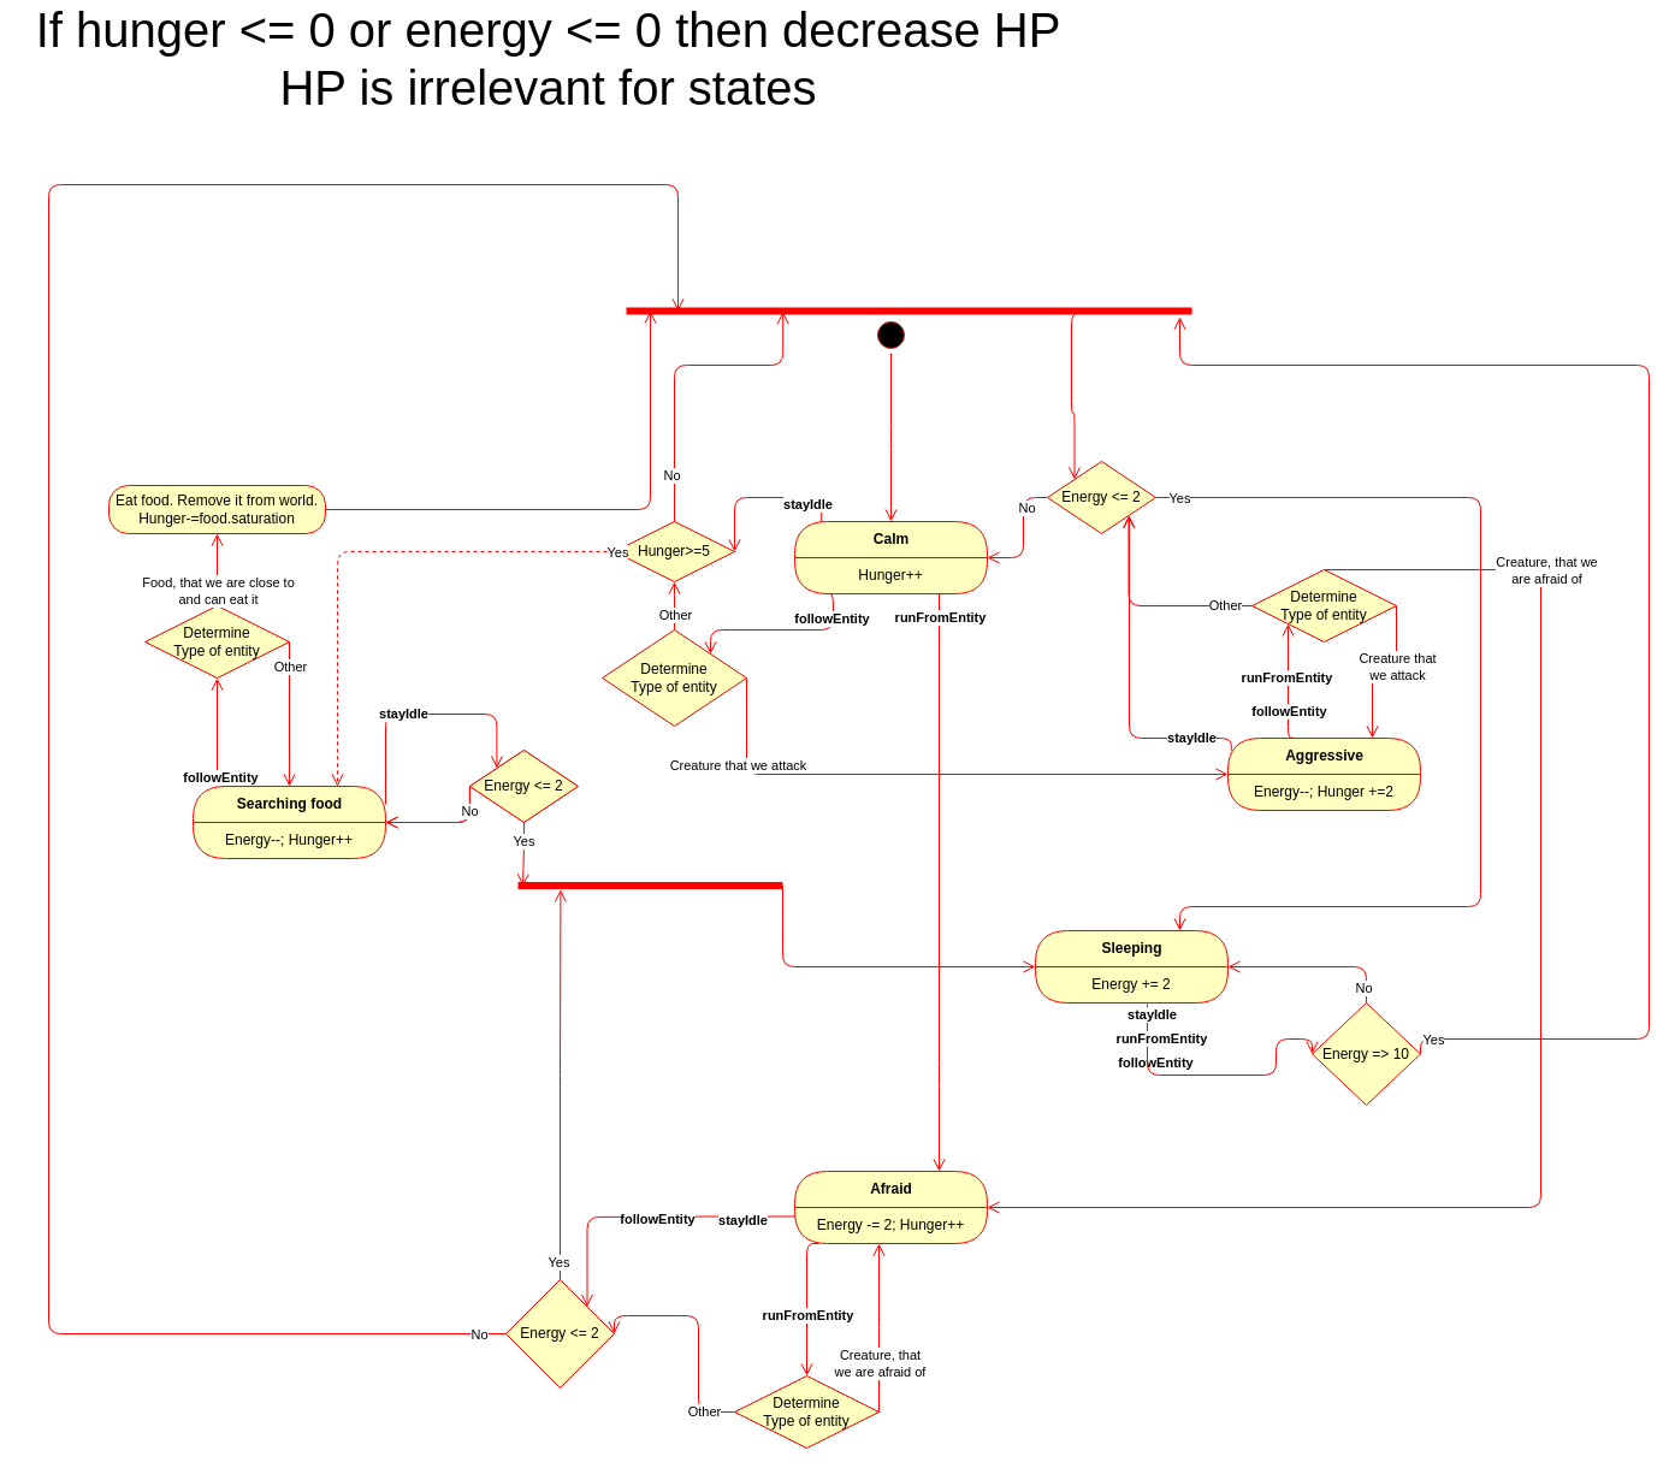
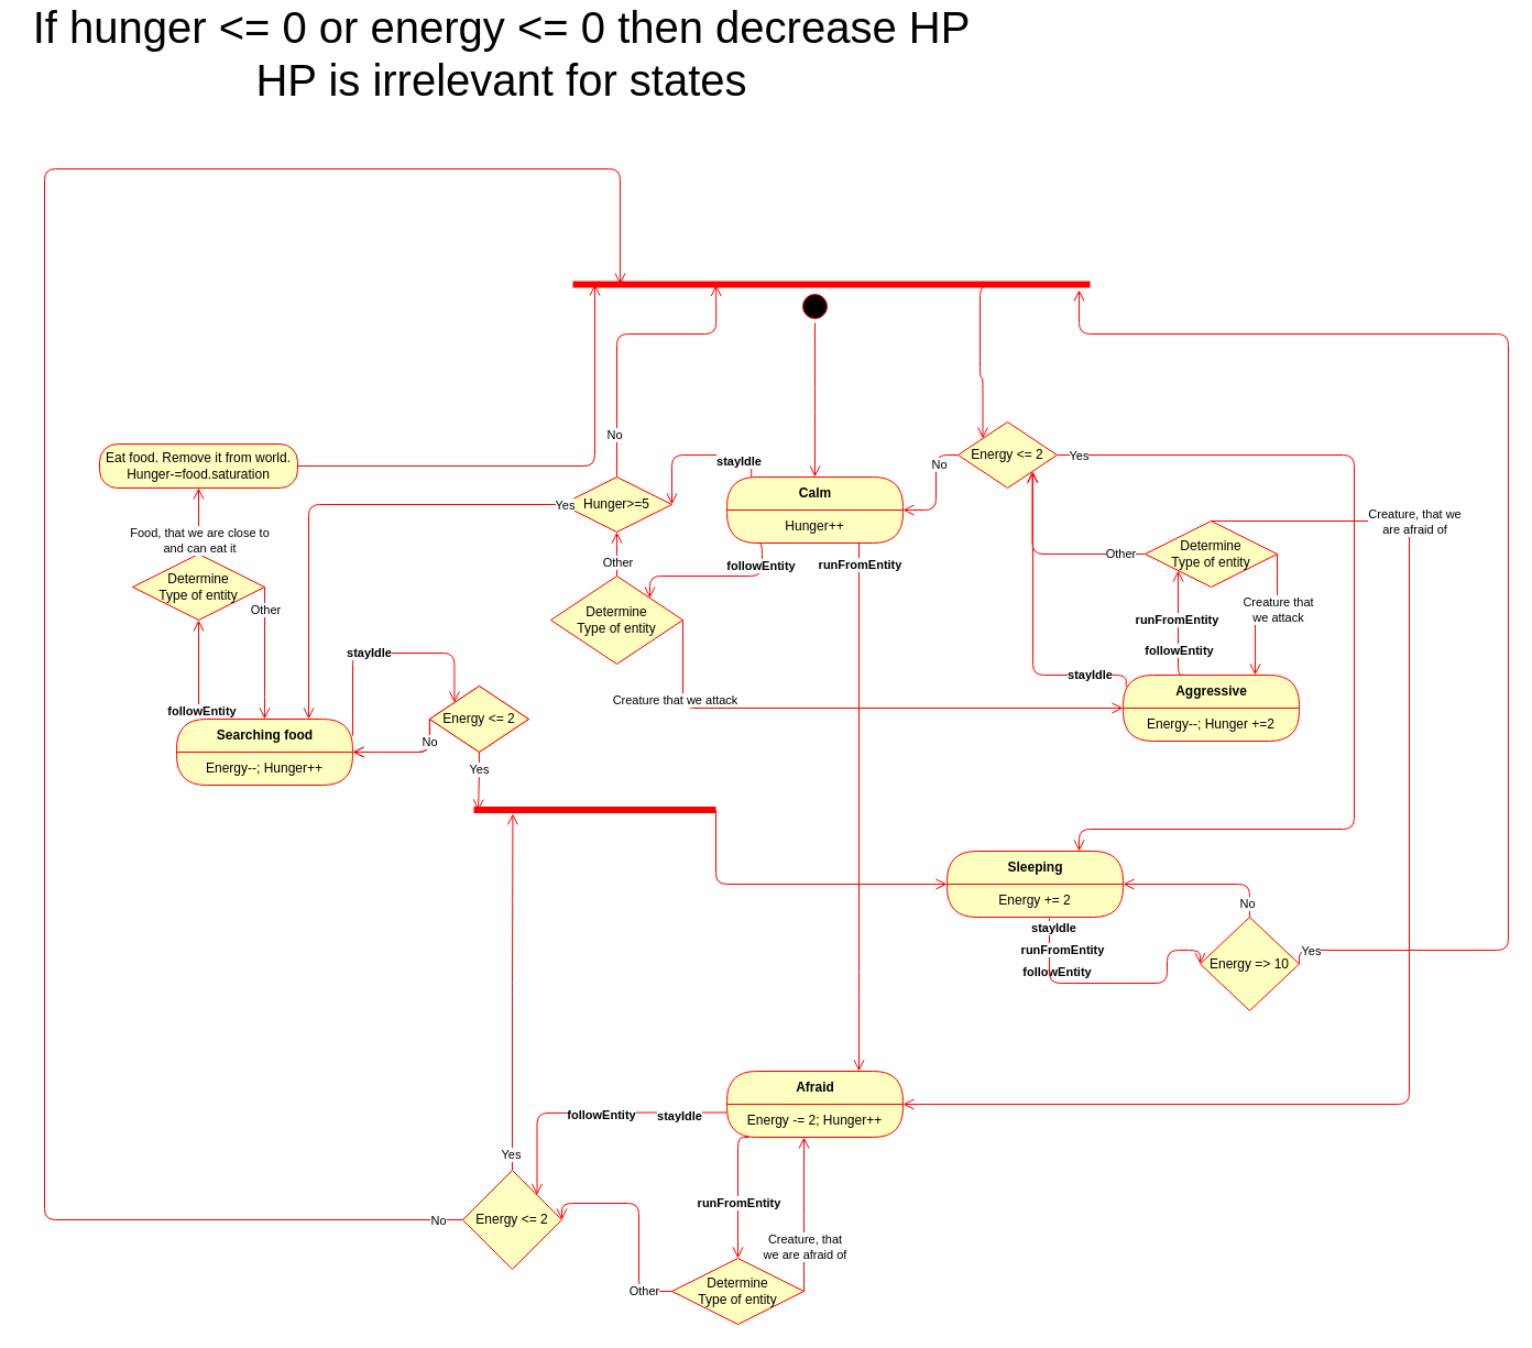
- <mxCell id="14" value="" style="edgeStyle=orthogonalEdgeStyle;html=1;verticalAlign=bottom;endArrow=open;endSize=8;strokeColor=#ff0000;exitX=0;exitY=0.5;exitDx=0;exitDy=0;entryX=0.75;entryY=0;entryDx=0;entryDy=0;dashed=1;" edge="1" parent="1" source="8" target="11"><mxGeometry relative="1" as="geometry"><mxPoint x="726.64" y="439.52" as="targetPoint" /><Array as="points"><mxPoint x="280" y="455" /></Array><mxPoint x="610" y="370" as="sourcePoint" /></mxGeometry></mxCell>
+ <mxCell id="14" value="" style="edgeStyle=orthogonalEdgeStyle;html=1;verticalAlign=bottom;endArrow=open;endSize=8;strokeColor=#ff0000;exitX=0;exitY=0.5;exitDx=0;exitDy=0;entryX=0.75;entryY=0;entryDx=0;entryDy=0;" edge="1" parent="1" source="8" target="11"><mxGeometry relative="1" as="geometry"><mxPoint x="726.64" y="439.52" as="targetPoint" /><Array as="points"><mxPoint x="280" y="455" /></Array><mxPoint x="610" y="370" as="sourcePoint" /></mxGeometry></mxCell>
